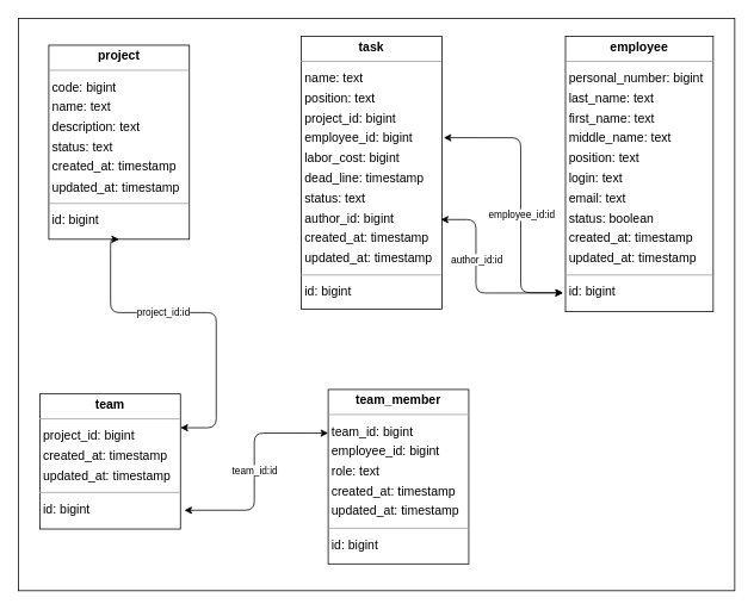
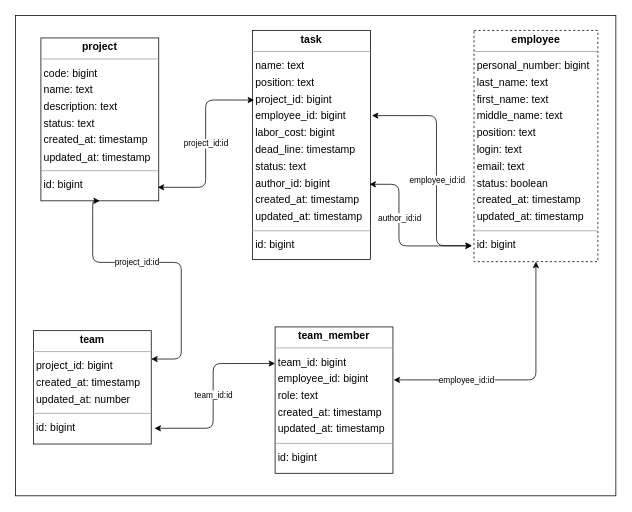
- <mxCell id="3" value="&lt;p style=&quot;margin:0px;margin-top:4px;text-align:center;&quot;&gt;&lt;b&gt;employee&lt;/b&gt;&lt;/p&gt;&lt;hr size=&quot;1&quot;/&gt;&lt;p style=&quot;margin:0 0 0 4px;line-height:1.6;&quot;&gt; personal_number: bigint&lt;br/&gt; last_name: text&lt;br/&gt; first_name: text&lt;br/&gt; middle_name: text&lt;br/&gt; position: text&lt;br/&gt; login: text&lt;br/&gt; email: text&lt;br/&gt; status: boolean&lt;br/&gt; created_at: timestamp&lt;br/&gt; updated_at: timestamp&lt;/p&gt;&lt;hr size=&quot;1&quot;/&gt;&lt;p style=&quot;margin:0 0 0 4px;line-height:1.6;&quot;&gt; id: bigint&lt;/p&gt;" style="verticalAlign=top;align=left;overflow=fill;fontSize=14;fontFamily=Helvetica;html=1;rounded=0;shadow=0;comic=0;labelBackgroundColor=none;strokeWidth=1;" parent="1" vertex="1"><mxGeometry x="631" y="40" width="165" height="308" as="geometry" /></mxCell>
+ <mxCell id="3" value="&lt;p style=&quot;margin:0px;margin-top:4px;text-align:center;&quot;&gt;&lt;b&gt;employee&lt;/b&gt;&lt;/p&gt;&lt;hr size=&quot;1&quot;/&gt;&lt;p style=&quot;margin:0 0 0 4px;line-height:1.6;&quot;&gt; personal_number: bigint&lt;br/&gt; last_name: text&lt;br/&gt; first_name: text&lt;br/&gt; middle_name: text&lt;br/&gt; position: text&lt;br/&gt; login: text&lt;br/&gt; email: text&lt;br/&gt; status: boolean&lt;br/&gt; created_at: timestamp&lt;br/&gt; updated_at: timestamp&lt;/p&gt;&lt;hr size=&quot;1&quot;/&gt;&lt;p style=&quot;margin:0 0 0 4px;line-height:1.6;&quot;&gt; id: bigint&lt;/p&gt;" style="verticalAlign=top;align=left;overflow=fill;fontSize=14;fontFamily=Helvetica;html=1;rounded=0;shadow=0;comic=0;labelBackgroundColor=none;strokeWidth=1;dashed=1;" parent="1" vertex="1"><mxGeometry x="631" y="40" width="165" height="308" as="geometry" /></mxCell>
+ <mxCell id="8" value="" style="endArrow=classic;html=1;rounded=1;startArrow=classic;startFill=1;entryX=0.013;entryY=0.304;entryDx=0;entryDy=0;edgeStyle=orthogonalEdgeStyle;entryPerimeter=0;exitX=0.992;exitY=0.917;exitDx=0;exitDy=0;exitPerimeter=0;" parent="1" source="4" target="5" edge="1"><mxGeometry relative="1" as="geometry"><mxPoint x="211" y="290" as="sourcePoint" /><mxPoint x="311" y="290" as="targetPoint" /></mxGeometry></mxCell>
+ <mxCell id="9" value="project_id:id" style="edgeLabel;resizable=0;html=1;align=center;verticalAlign=middle;" parent="8" connectable="0" vertex="1"><mxGeometry relative="1" as="geometry" /></mxCell>
- <mxCell id="6" value="&lt;p style=&quot;margin:0px;margin-top:4px;text-align:center;&quot;&gt;&lt;b&gt;team&lt;/b&gt;&lt;/p&gt;&lt;hr size=&quot;1&quot;/&gt;&lt;p style=&quot;margin:0 0 0 4px;line-height:1.6;&quot;&gt; project_id: bigint&lt;br/&gt; created_at: timestamp&lt;br/&gt; updated_at: timestamp&lt;/p&gt;&lt;hr size=&quot;1&quot;/&gt;&lt;p style=&quot;margin:0 0 0 4px;line-height:1.6;&quot;&gt; id: bigint&lt;/p&gt;" style="verticalAlign=top;align=left;overflow=fill;fontSize=14;fontFamily=Helvetica;html=1;rounded=0;shadow=0;comic=0;labelBackgroundColor=none;strokeWidth=1;" parent="1" vertex="1"><mxGeometry x="44" y="440" width="157" height="151" as="geometry" /></mxCell>
+ <mxCell id="6" value="&lt;p style=&quot;margin:0px;margin-top:4px;text-align:center;&quot;&gt;&lt;b&gt;team&lt;/b&gt;&lt;/p&gt;&lt;hr size=&quot;1&quot;/&gt;&lt;p style=&quot;margin:0 0 0 4px;line-height:1.6;&quot;&gt; project_id: bigint&lt;br/&gt; created_at: timestamp&lt;br/&gt; updated_at: number&lt;/p&gt;&lt;hr size=&quot;1&quot;/&gt;&lt;p style=&quot;margin:0 0 0 4px;line-height:1.6;&quot;&gt; id: bigint&lt;/p&gt;" style="verticalAlign=top;align=left;overflow=fill;fontSize=14;fontFamily=Helvetica;html=1;rounded=0;shadow=0;comic=0;labelBackgroundColor=none;strokeWidth=1;" parent="1" vertex="1"><mxGeometry x="44" y="440" width="157" height="151" as="geometry" /></mxCell>
+ <mxCell id="14" value="" style="endArrow=classic;html=1;rounded=1;startArrow=classic;startFill=1;edgeStyle=orthogonalEdgeStyle;exitX=1.006;exitY=0.362;exitDx=0;exitDy=0;exitPerimeter=0;entryX=0.5;entryY=1;entryDx=0;entryDy=0;" parent="1" source="7" target="3" edge="1"><mxGeometry relative="1" as="geometry"><mxPoint x="541" y="430" as="sourcePoint" /><mxPoint x="641" y="430" as="targetPoint" /></mxGeometry></mxCell>
+ <mxCell id="15" value="employee_id:id" style="edgeLabel;resizable=0;html=1;align=center;verticalAlign=middle;" parent="14" connectable="0" vertex="1"><mxGeometry relative="1" as="geometry"><mxPoint x="-77" as="offset" /></mxGeometry></mxCell>
